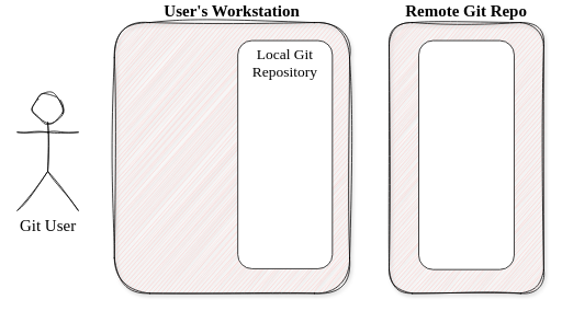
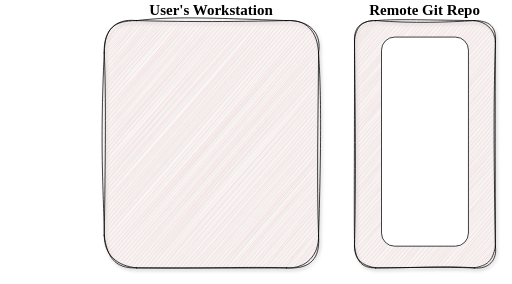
- <mxCell id="6" value="Git User" style="shape=umlActor;verticalLabelPosition=bottom;verticalAlign=top;html=1;outlineConnect=0;sketch=1;hachureGap=4;jiggle=2;curveFitting=1;fontFamily=Architects Daughter;fontSource=https%3A%2F%2Ffonts.googleapis.com%2Fcss%3Ffamily%3DArchitects%2BDaughter;fontSize=20;" vertex="1" parent="1"><mxGeometry x="20" y="106" width="74" height="143" as="geometry" /></mxCell>
- <mxCell id="3" value="&lt;font face=&quot;Lucida Console&quot; style=&quot;font-size: 18px;&quot;&gt;Local Git Repository&lt;/font&gt;" style="rounded=1;whiteSpace=wrap;html=1;verticalAlign=top;" vertex="1" parent="1"><mxGeometry x="288" y="42" width="115" height="278" as="geometry" /></mxCell>
